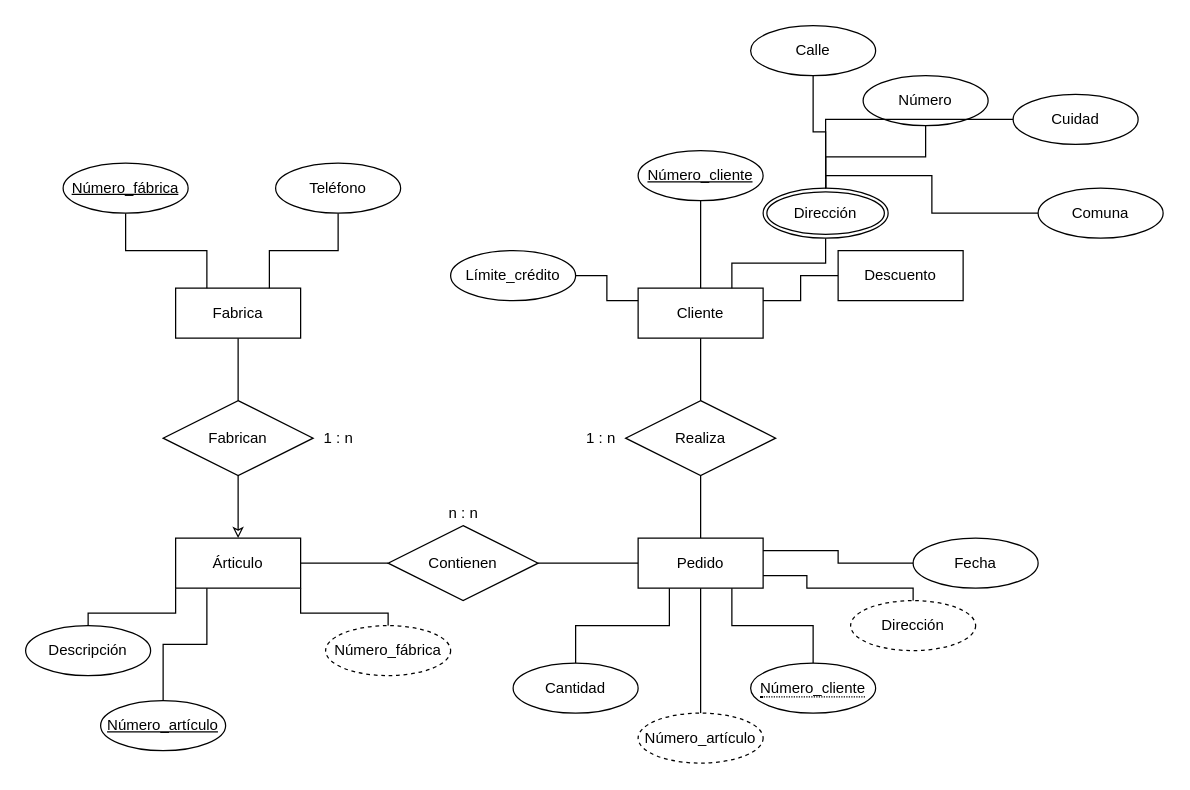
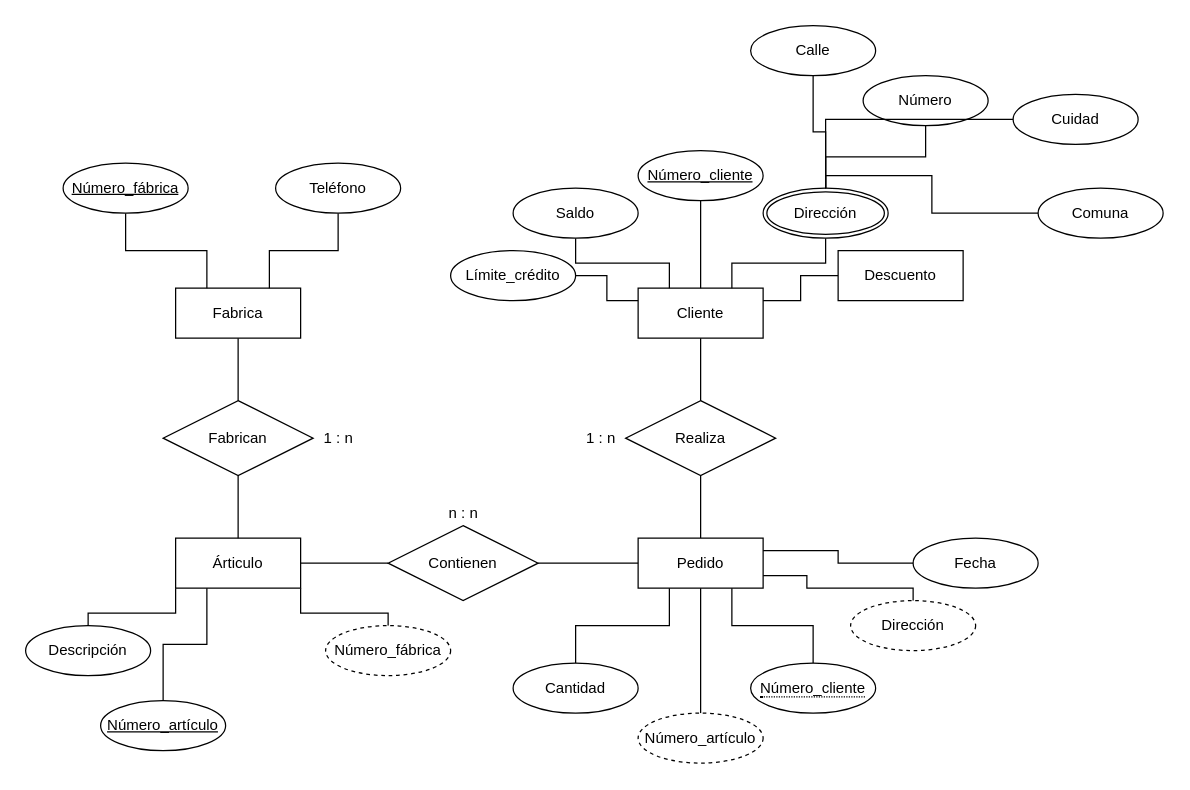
+ <mxCell id="18" value="Saldo" style="ellipse;whiteSpace=wrap;html=1;align=center;" vertex="1" parent="1"><mxGeometry x="410" y="150" width="100" height="40" as="geometry" /></mxCell>
+ <mxCell id="17" style="edgeStyle=orthogonalEdgeStyle;rounded=0;orthogonalLoop=1;jettySize=auto;html=1;entryX=0.25;entryY=0;entryDx=0;entryDy=0;endArrow=none;endFill=0;" edge="1" parent="1" source="18" target="8"><mxGeometry relative="1" as="geometry" /></mxCell>
- <mxCell id="13" style="edgeStyle=orthogonalEdgeStyle;rounded=0;orthogonalLoop=1;jettySize=auto;html=1;endArrow=classic;endFill=0;" edge="1" parent="1" source="14" target="3"><mxGeometry relative="1" as="geometry" /></mxCell>
+ <mxCell id="13" style="edgeStyle=orthogonalEdgeStyle;rounded=0;orthogonalLoop=1;jettySize=auto;html=1;endArrow=none;endFill=0;" edge="1" parent="1" source="14" target="3"><mxGeometry relative="1" as="geometry" /></mxCell>
